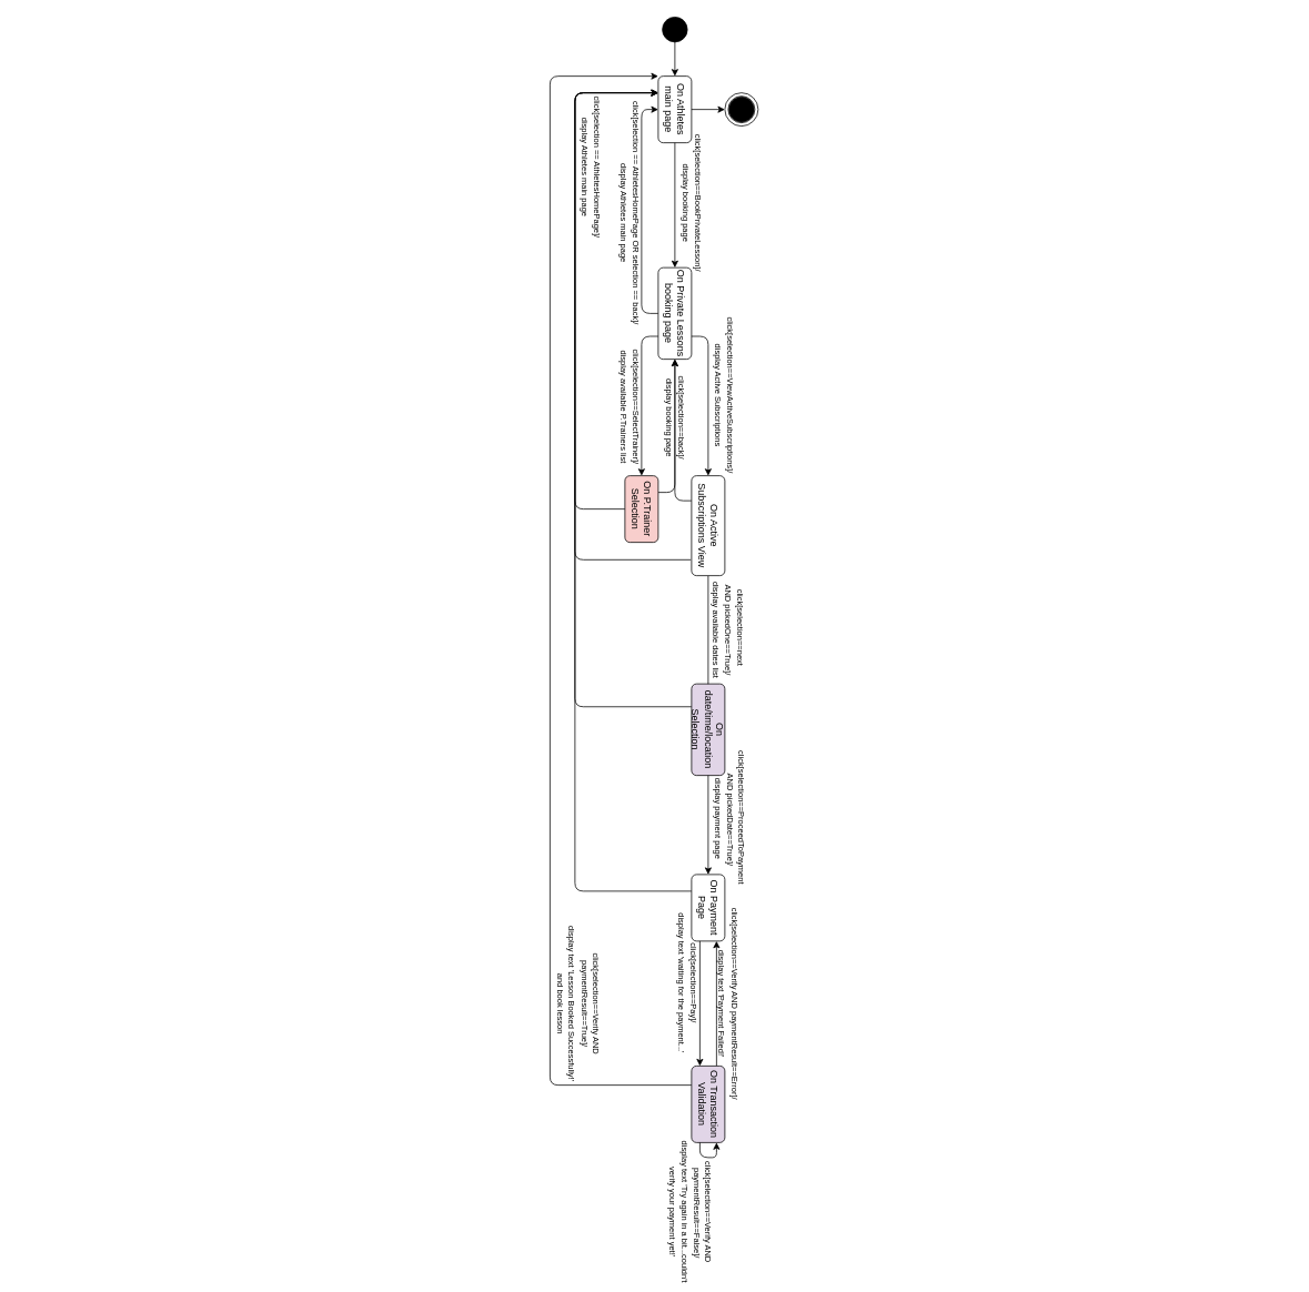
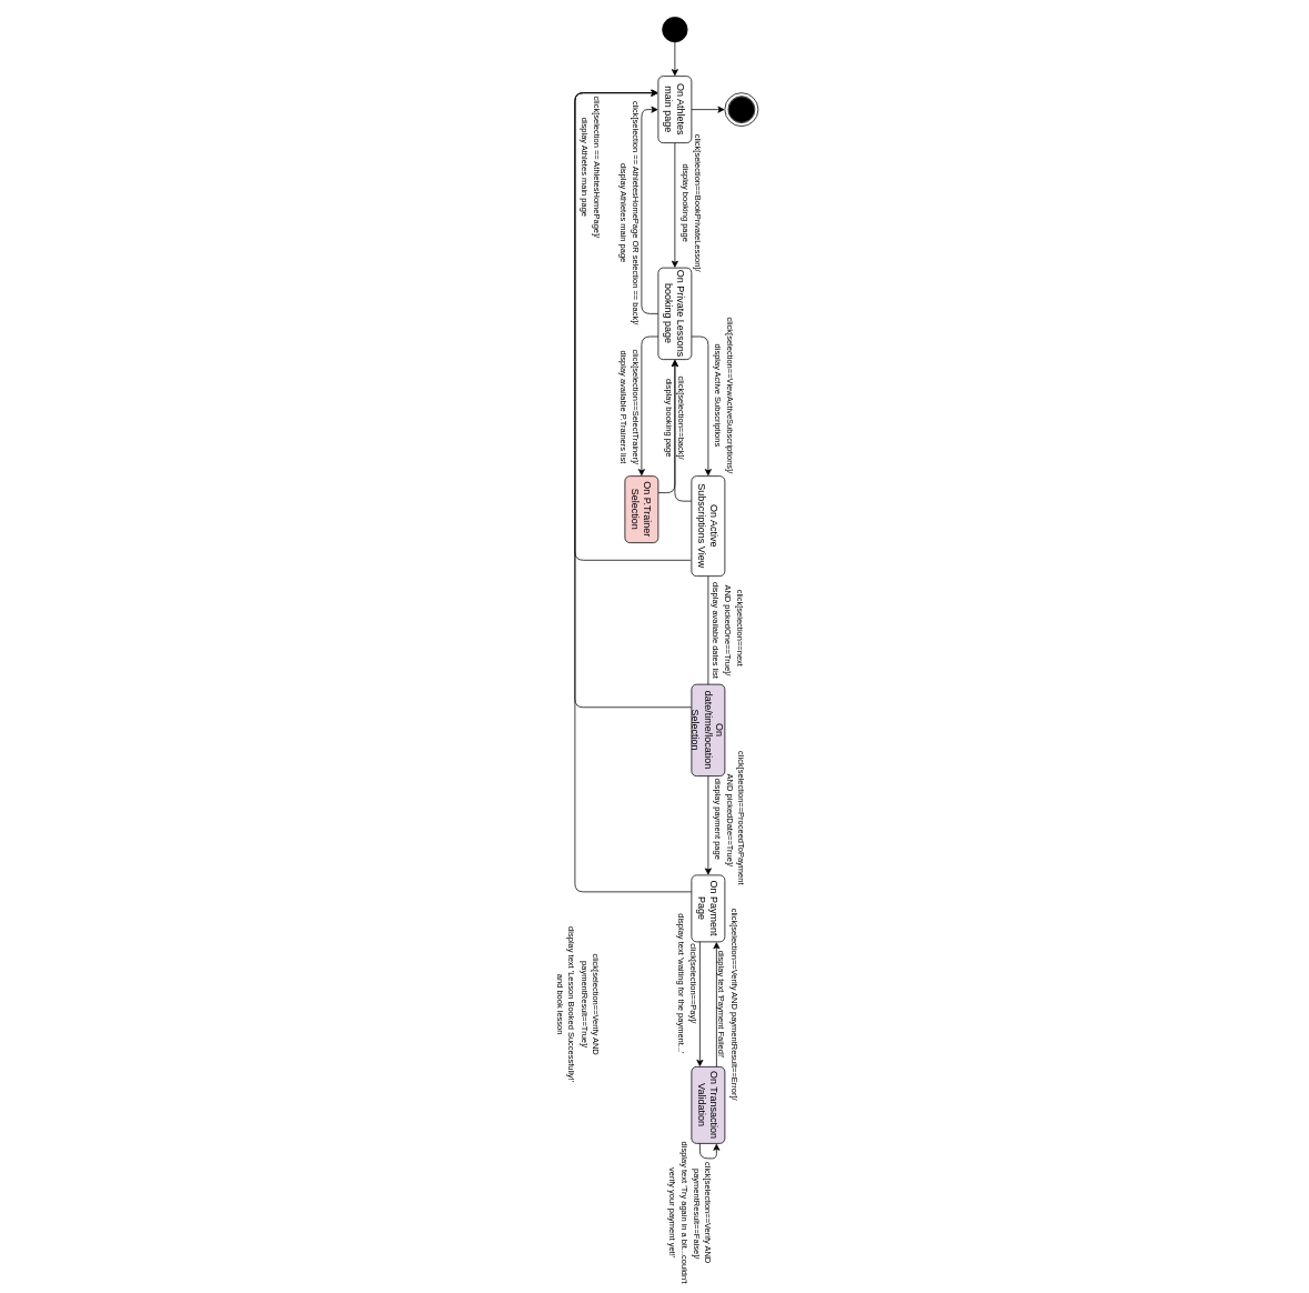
- <mxCell id="16" style="edgeStyle=orthogonalEdgeStyle;orthogonalLoop=1;jettySize=auto;html=1;exitX=0.5;exitY=1;exitDx=0;exitDy=0;entryX=0.25;entryY=1;entryDx=0;entryDy=0;" parent="2" source="18" target="4" edge="1"><mxGeometry x="890" y="-640" as="geometry"><mxPoint x="740" y="-579" as="targetPoint" /><Array as="points"><mxPoint x="670" y="-49" /><mxPoint x="670" y="-549" /></Array></mxGeometry></mxCell>
- <mxCell id="34" style="edgeStyle=orthogonalEdgeStyle;orthogonalLoop=1;jettySize=auto;html=1;exitX=0.25;exitY=1;exitDx=0;exitDy=0;entryX=0;entryY=1;entryDx=0;entryDy=0;" parent="2" source="36" target="4" edge="1"><mxGeometry x="890" y="-640" as="geometry"><Array as="points"><mxPoint x="640" y="643" /><mxPoint x="640" y="-569" /></Array></mxGeometry></mxCell>
